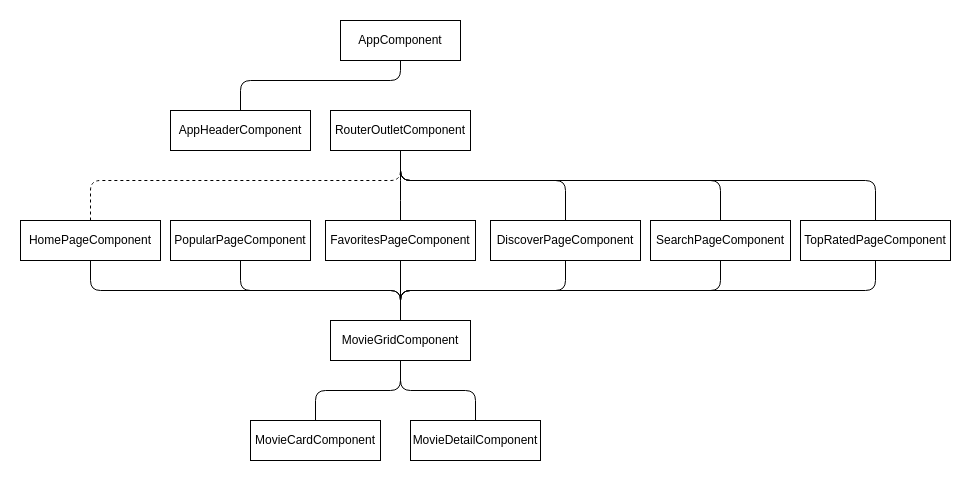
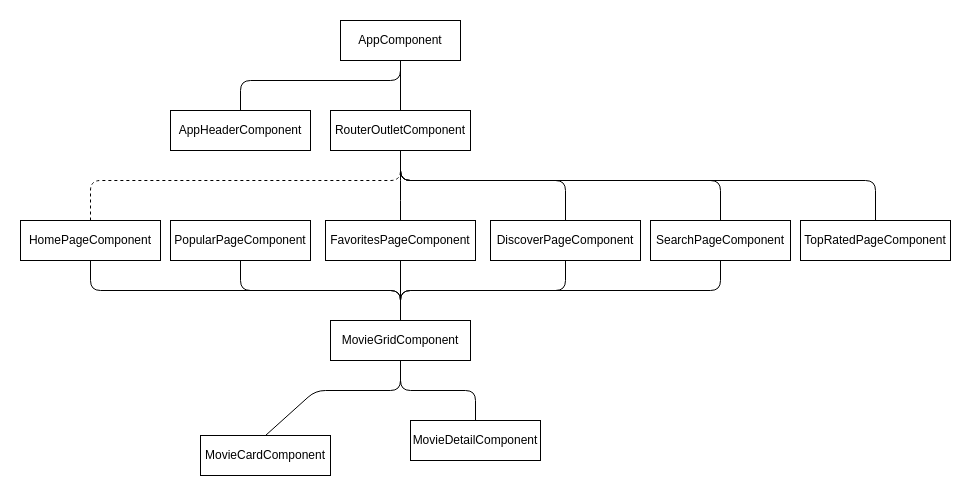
+ <mxCell id="9" value="" style="endArrow=none;html=1;entryX=0.5;entryY=1;entryDx=0;entryDy=0;exitX=0.5;exitY=0;exitDx=0;exitDy=0;" parent="1" source="4" target="2" edge="1"><mxGeometry width="50" height="50" relative="1" as="geometry"><mxPoint x="410" y="400" as="sourcePoint" /><mxPoint x="460" y="350" as="targetPoint" /></mxGeometry></mxCell>
- <mxCell id="28" value="" style="endArrow=none;html=1;exitX=0.5;exitY=1;exitDx=0;exitDy=0;entryX=0.5;entryY=0;entryDx=0;entryDy=0;" edge="1" parent="1" source="5" target="20"><mxGeometry width="50" height="50" relative="1" as="geometry"><mxPoint x="730" y="270" as="sourcePoint" /><mxPoint x="410" y="330" as="targetPoint" /><Array as="points"><mxPoint x="875" y="290" /><mxPoint x="400" y="290" /></Array></mxGeometry></mxCell>
- <mxCell id="19" value="MovieCardComponent" style="rounded=0;whiteSpace=wrap;html=1;" parent="1" vertex="1"><mxGeometry x="250" y="420" width="130" height="40" as="geometry" /></mxCell>
+ <mxCell id="19" value="MovieCardComponent" style="rounded=0;whiteSpace=wrap;html=1;" parent="1" vertex="1"><mxGeometry x="200" y="435" width="130" height="40" as="geometry" /></mxCell>
